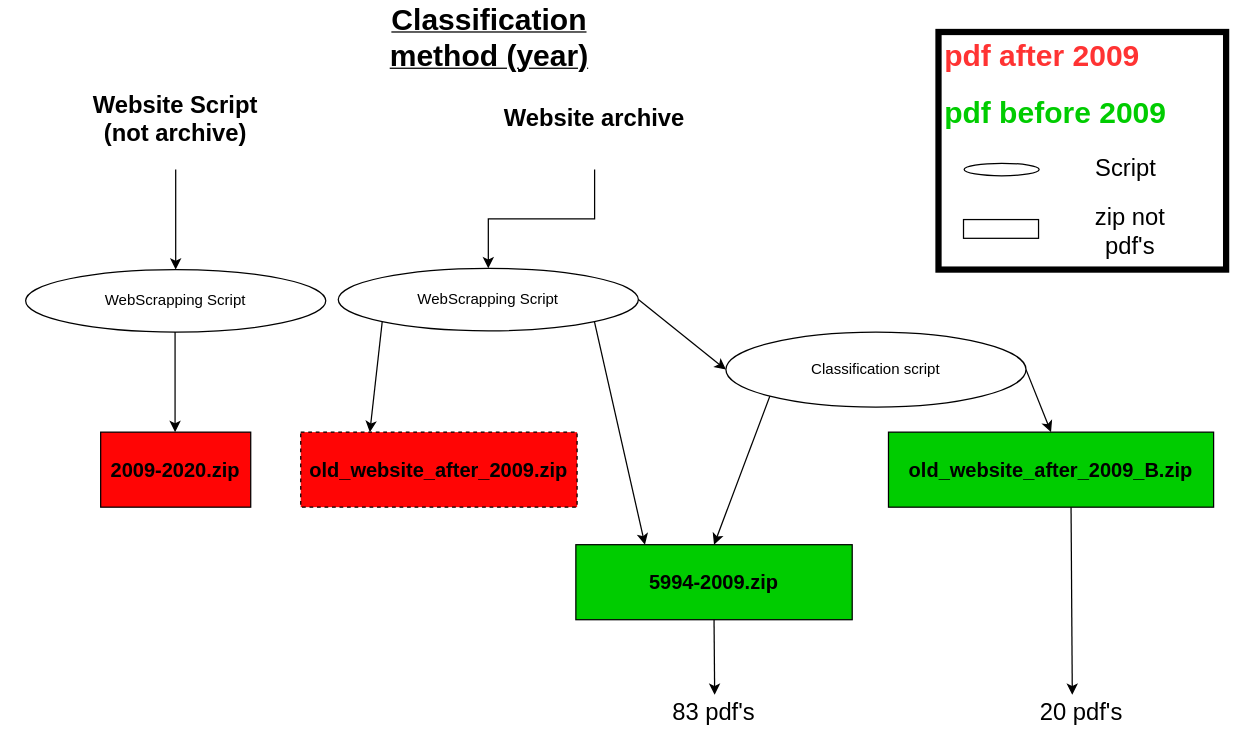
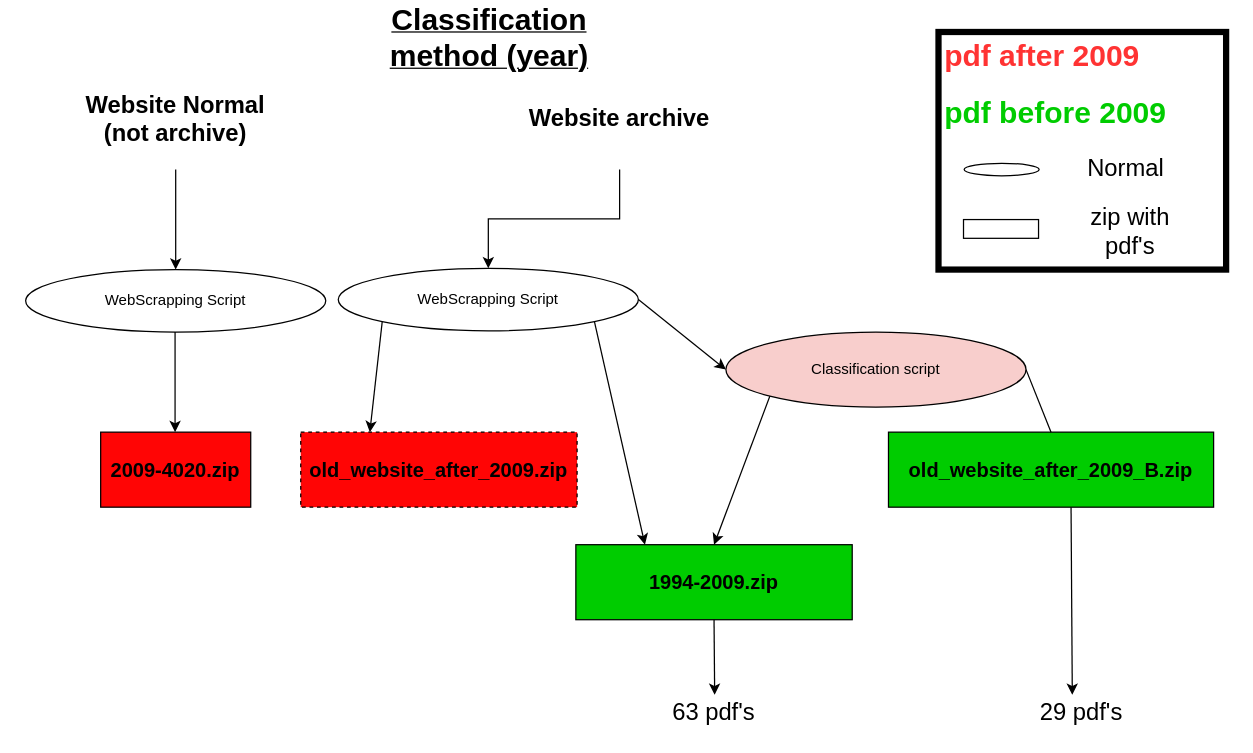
- <mxCell id="7" value="Website Script&lt;br style=&quot;font-size: 19px;&quot;&gt;(not archive)" style="text;html=1;strokeColor=none;fillColor=none;align=center;verticalAlign=middle;whiteSpace=wrap;rounded=0;fontStyle=1;fontSize=19;" parent="1" vertex="1"><mxGeometry x="45" y="55" width="190" height="80" as="geometry" /></mxCell>
+ <mxCell id="7" value="Website Normal&lt;br style=&quot;font-size: 19px;&quot;&gt;(not archive)" style="text;html=1;strokeColor=none;fillColor=none;align=center;verticalAlign=middle;whiteSpace=wrap;rounded=0;fontStyle=1;fontSize=19;" parent="1" vertex="1"><mxGeometry x="45" y="55" width="190" height="80" as="geometry" /></mxCell>
- <mxCell id="8" value="Website archive&lt;br style=&quot;font-size: 19px;&quot;&gt;" style="text;html=1;strokeColor=none;fillColor=none;align=center;verticalAlign=middle;whiteSpace=wrap;rounded=0;fontSize=19;fontStyle=1" parent="1" vertex="1"><mxGeometry x="380" y="55" width="190" height="80" as="geometry" /></mxCell>
+ <mxCell id="8" value="Website archive&lt;br style=&quot;font-size: 19px;&quot;&gt;" style="text;html=1;strokeColor=none;fillColor=none;align=center;verticalAlign=middle;whiteSpace=wrap;rounded=0;fontSize=19;fontStyle=1" parent="1" vertex="1"><mxGeometry x="400" y="55" width="190" height="80" as="geometry" /></mxCell>
- <mxCell id="19" value="Script" style="text;html=1;strokeColor=none;fillColor=none;align=center;verticalAlign=middle;whiteSpace=wrap;rounded=0;fontSize=19;" parent="1" vertex="1"><mxGeometry x="880" y="125" width="40" height="20" as="geometry" /></mxCell>
+ <mxCell id="19" value="Normal" style="text;html=1;strokeColor=none;fillColor=none;align=center;verticalAlign=middle;whiteSpace=wrap;rounded=0;fontSize=19;" parent="1" vertex="1"><mxGeometry x="880" y="125" width="40" height="20" as="geometry" /></mxCell>
- <mxCell id="24" value="zip not pdf's" style="text;html=1;strokeColor=none;fillColor=none;align=center;verticalAlign=middle;whiteSpace=wrap;rounded=0;fontSize=19;" parent="1" vertex="1"><mxGeometry x="857" y="175" width="93" height="20" as="geometry" /></mxCell>
+ <mxCell id="24" value="zip with pdf's" style="text;html=1;strokeColor=none;fillColor=none;align=center;verticalAlign=middle;whiteSpace=wrap;rounded=0;fontSize=19;" parent="1" vertex="1"><mxGeometry x="857" y="175" width="93" height="20" as="geometry" /></mxCell>
- <mxCell id="11" value="Classification script" style="ellipse;whiteSpace=wrap;html=1;" parent="1" vertex="1"><mxGeometry x="580" y="265" width="240" height="60" as="geometry" /></mxCell>
+ <mxCell id="11" value="Classification script" style="ellipse;whiteSpace=wrap;html=1;fillColor=#f8cecc;" parent="1" vertex="1"><mxGeometry x="580" y="265" width="240" height="60" as="geometry" /></mxCell>
- <mxCell id="22" value="" style="endArrow=classic;html=1;fontSize=19;exitX=1;exitY=0.5;exitDx=0;exitDy=0;entryX=0.5;entryY=0;entryDx=0;entryDy=0;" parent="1" source="11" target="20" edge="1"><mxGeometry width="50" height="50" relative="1" as="geometry"><mxPoint x="625.147" y="326.213" as="sourcePoint" /><mxPoint x="580.5" y="445" as="targetPoint" /></mxGeometry></mxCell>
+ <mxCell id="22" value="" style="endArrow=none;html=1;fontSize=19;exitX=1;exitY=0.5;exitDx=0;exitDy=0;entryX=0.5;entryY=0;entryDx=0;entryDy=0;" parent="1" source="11" target="20" edge="1"><mxGeometry width="50" height="50" relative="1" as="geometry"><mxPoint x="625.147" y="326.213" as="sourcePoint" /><mxPoint x="580.5" y="445" as="targetPoint" /></mxGeometry></mxCell>
- <mxCell id="5" value="&lt;b&gt;&lt;font style=&quot;font-size: 16px&quot;&gt;2009-2020.zip&lt;/font&gt;&lt;/b&gt;" style="rounded=0;whiteSpace=wrap;html=1;fillColor=#FF0505;" parent="1" vertex="1"><mxGeometry x="80" y="345" width="120" height="60" as="geometry" /></mxCell>
+ <mxCell id="5" value="&lt;b&gt;&lt;font style=&quot;font-size: 16px&quot;&gt;2009-4020.zip&lt;/font&gt;&lt;/b&gt;" style="rounded=0;whiteSpace=wrap;html=1;fillColor=#FF0505;" parent="1" vertex="1"><mxGeometry x="80" y="345" width="120" height="60" as="geometry" /></mxCell>
- <mxCell id="14" value="&lt;b&gt;&lt;font style=&quot;font-size: 16px&quot;&gt;5994-2009.zip&lt;/font&gt;&lt;/b&gt;" style="rounded=0;whiteSpace=wrap;html=1;fillColor=#00CC00;" parent="1" vertex="1"><mxGeometry x="460" y="435" width="221" height="60" as="geometry" /></mxCell>
+ <mxCell id="14" value="&lt;b&gt;&lt;font style=&quot;font-size: 16px&quot;&gt;1994-2009.zip&lt;/font&gt;&lt;/b&gt;" style="rounded=0;whiteSpace=wrap;html=1;fillColor=#00CC00;" parent="1" vertex="1"><mxGeometry x="460" y="435" width="221" height="60" as="geometry" /></mxCell>
- <mxCell id="26" value="83 pdf's" style="text;html=1;strokeColor=none;fillColor=none;align=center;verticalAlign=middle;whiteSpace=wrap;rounded=0;fontSize=19;" vertex="1" parent="1"><mxGeometry x="536" y="560" width="69" height="20" as="geometry" /></mxCell>
+ <mxCell id="26" value="63 pdf's" style="text;html=1;strokeColor=none;fillColor=none;align=center;verticalAlign=middle;whiteSpace=wrap;rounded=0;fontSize=19;" vertex="1" parent="1"><mxGeometry x="536" y="560" width="69" height="20" as="geometry" /></mxCell>
- <mxCell id="27" value="20 pdf's" style="text;html=1;strokeColor=none;fillColor=none;align=center;verticalAlign=middle;whiteSpace=wrap;rounded=0;fontSize=19;" vertex="1" parent="1"><mxGeometry x="830" y="560" width="69" height="20" as="geometry" /></mxCell>
+ <mxCell id="27" value="29 pdf's" style="text;html=1;strokeColor=none;fillColor=none;align=center;verticalAlign=middle;whiteSpace=wrap;rounded=0;fontSize=19;" vertex="1" parent="1"><mxGeometry x="830" y="560" width="69" height="20" as="geometry" /></mxCell>
